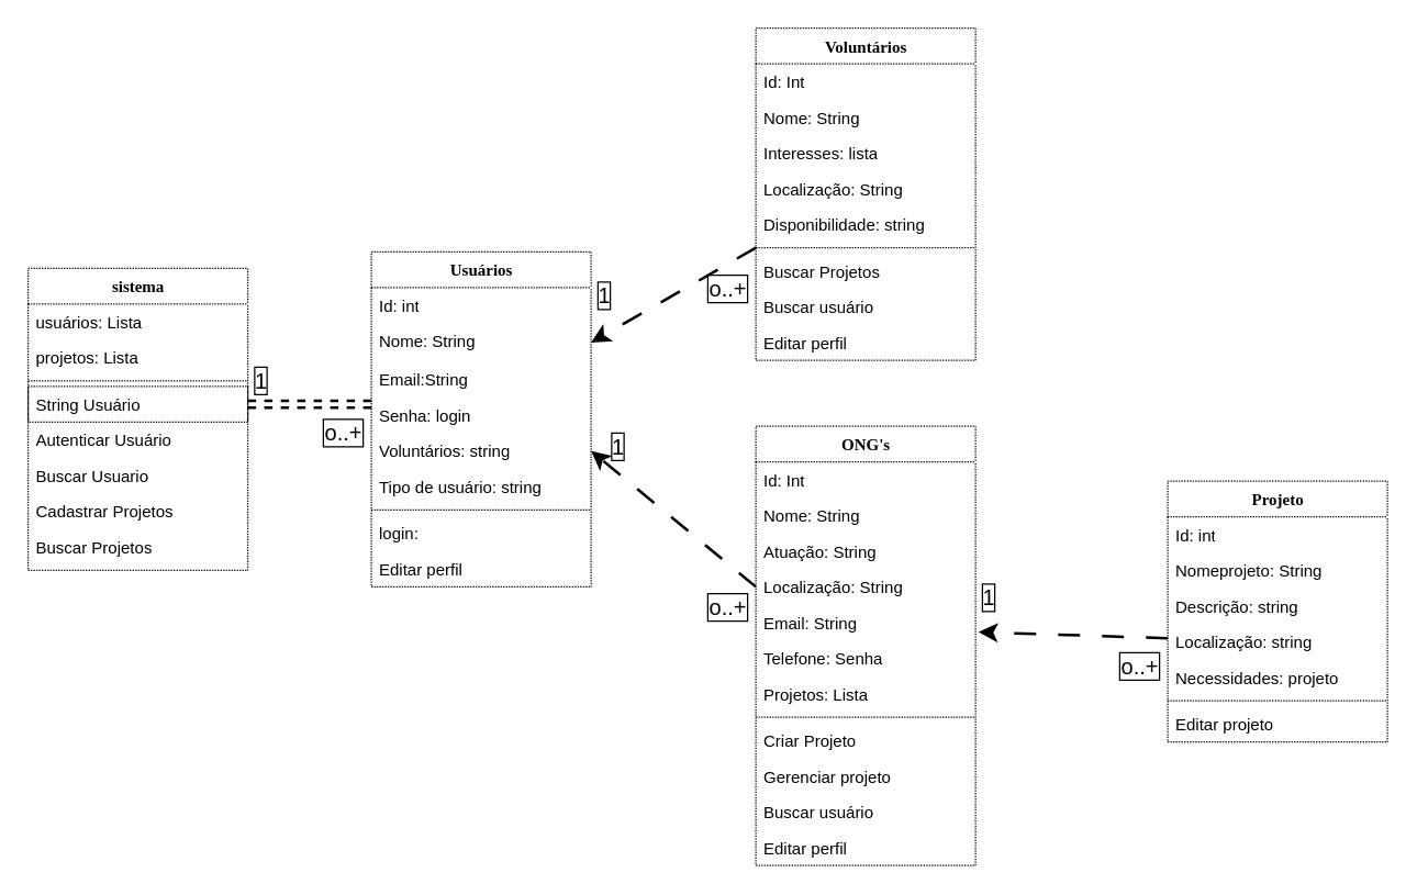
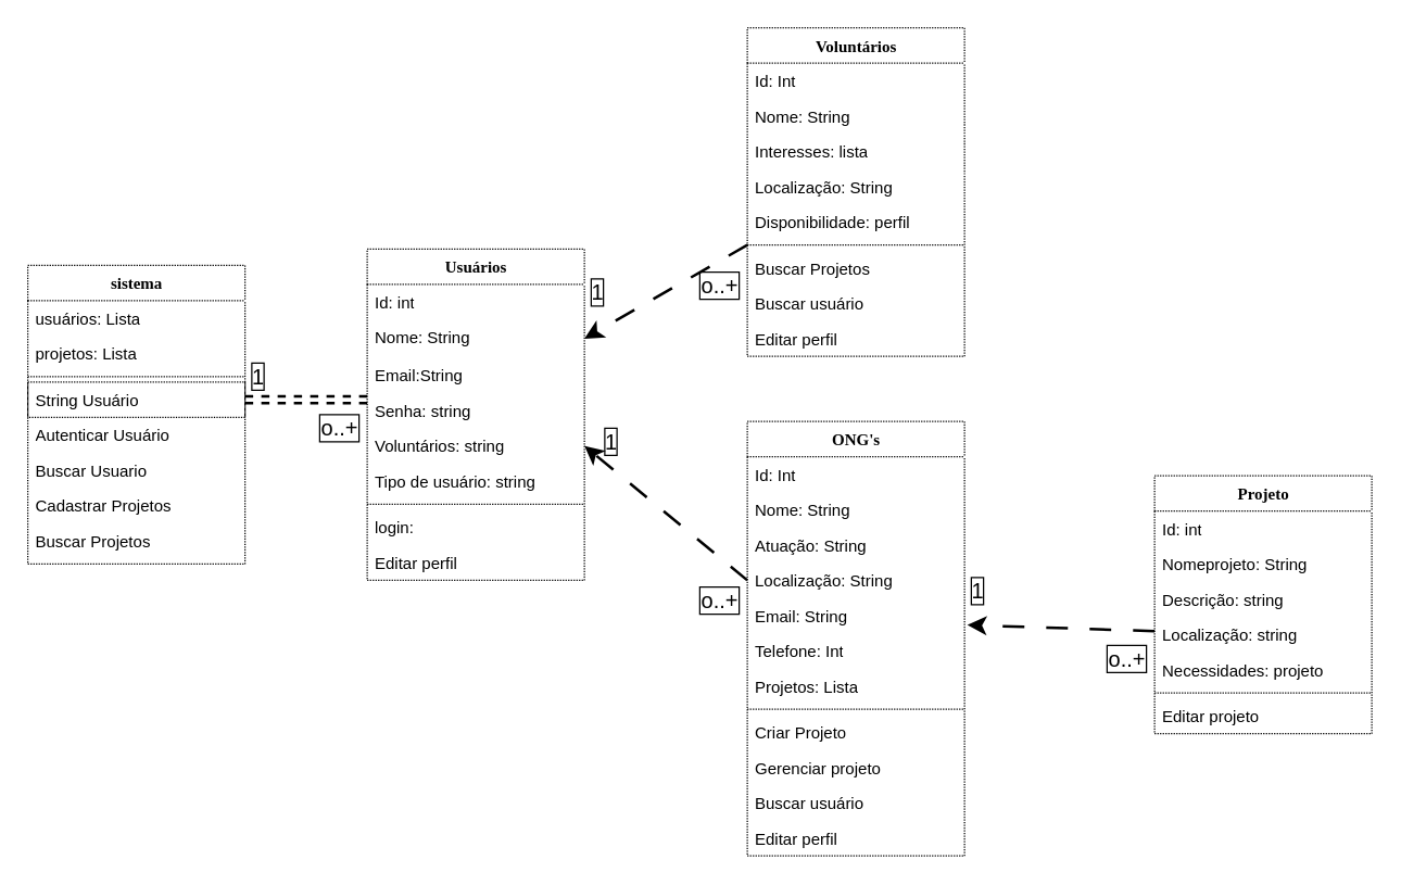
- <mxCell id="26" value="Disponibilidade: string" style="text;html=1;strokeColor=none;fillColor=none;align=left;verticalAlign=top;spacingLeft=4;spacingRight=4;whiteSpace=wrap;overflow=hidden;rotatable=0;points=[[0,0.5],[1,0.5]];portConstraint=eastwest;dashed=1;dashPattern=1 1;" parent="21" vertex="1"><mxGeometry y="130" width="160" height="26" as="geometry" /></mxCell>
+ <mxCell id="26" value="Disponibilidade: perfil" style="text;html=1;strokeColor=none;fillColor=none;align=left;verticalAlign=top;spacingLeft=4;spacingRight=4;whiteSpace=wrap;overflow=hidden;rotatable=0;points=[[0,0.5],[1,0.5]];portConstraint=eastwest;dashed=1;dashPattern=1 1;" parent="21" vertex="1"><mxGeometry y="130" width="160" height="26" as="geometry" /></mxCell>
- <mxCell id="15" value="Senha: login" style="text;html=1;strokeColor=none;fillColor=none;align=left;verticalAlign=top;spacingLeft=4;spacingRight=4;whiteSpace=wrap;overflow=hidden;rotatable=0;points=[[0,0.5],[1,0.5]];portConstraint=eastwest;dashed=1;dashPattern=1 1;" parent="11" vertex="1"><mxGeometry y="106" width="160" height="26" as="geometry" /></mxCell>
+ <mxCell id="15" value="Senha: string" style="text;html=1;strokeColor=none;fillColor=none;align=left;verticalAlign=top;spacingLeft=4;spacingRight=4;whiteSpace=wrap;overflow=hidden;rotatable=0;points=[[0,0.5],[1,0.5]];portConstraint=eastwest;dashed=1;dashPattern=1 1;" parent="11" vertex="1"><mxGeometry y="106" width="160" height="26" as="geometry" /></mxCell>
- <mxCell id="45" value="Telefone: Senha" style="text;html=1;strokeColor=none;fillColor=none;align=left;verticalAlign=top;spacingLeft=4;spacingRight=4;whiteSpace=wrap;overflow=hidden;rotatable=0;points=[[0,0.5],[1,0.5]];portConstraint=eastwest;dashed=1;dashPattern=1 1;" vertex="1" parent="39"><mxGeometry y="156" width="160" height="26" as="geometry" /></mxCell>
+ <mxCell id="45" value="Telefone: Int" style="text;html=1;strokeColor=none;fillColor=none;align=left;verticalAlign=top;spacingLeft=4;spacingRight=4;whiteSpace=wrap;overflow=hidden;rotatable=0;points=[[0,0.5],[1,0.5]];portConstraint=eastwest;dashed=1;dashPattern=1 1;" vertex="1" parent="39"><mxGeometry y="156" width="160" height="26" as="geometry" /></mxCell>
